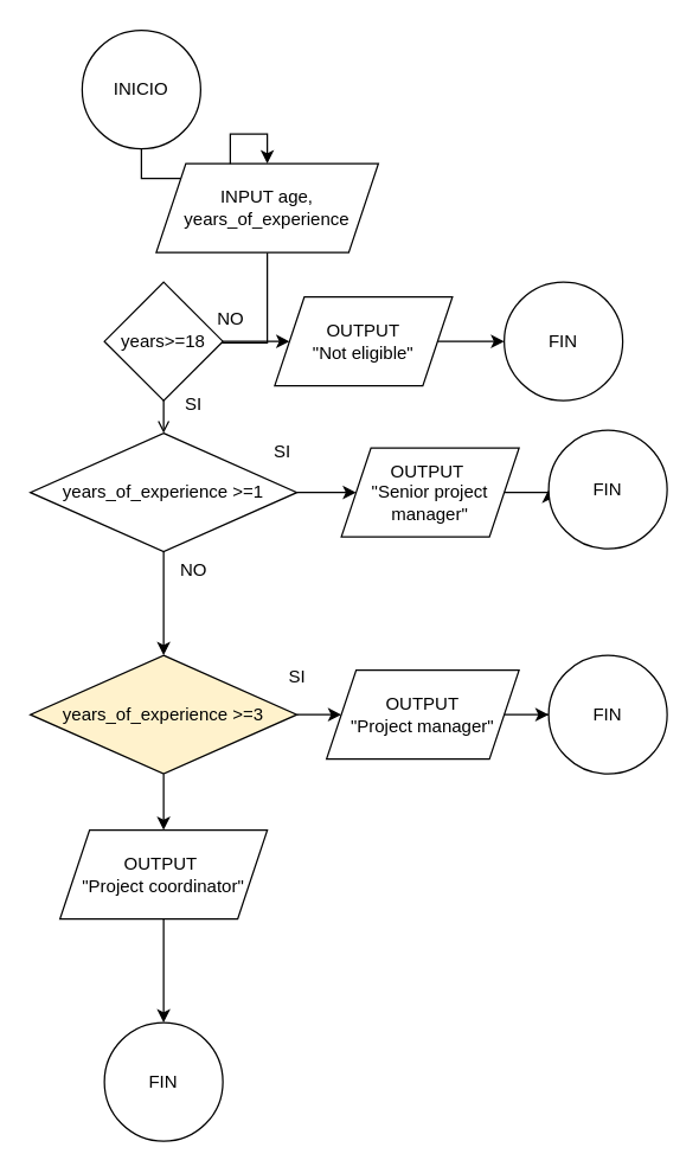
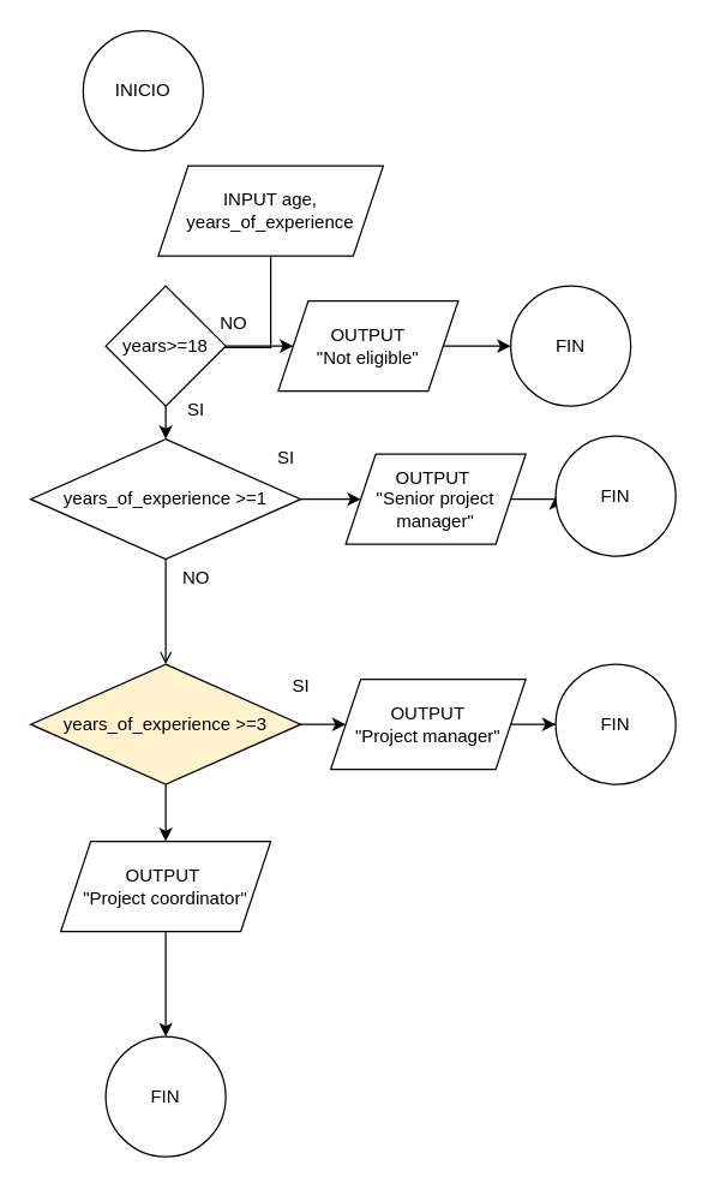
- <mxCell id="2" value="" style="edgeStyle=orthogonalEdgeStyle;rounded=0;orthogonalLoop=1;jettySize=auto;html=1;" edge="1" parent="1" source="3" target="5"><mxGeometry relative="1" as="geometry" /></mxCell>
- <mxCell id="4" value="" style="edgeStyle=orthogonalEdgeStyle;rounded=0;orthogonalLoop=1;jettySize=auto;html=1;endArrow=open;" edge="1" parent="1" source="5" target="8"><mxGeometry relative="1" as="geometry" /></mxCell>
+ <mxCell id="4" value="" style="edgeStyle=orthogonalEdgeStyle;rounded=0;orthogonalLoop=1;jettySize=auto;html=1;" edge="1" parent="1" source="5" target="8"><mxGeometry relative="1" as="geometry" /></mxCell>
- <mxCell id="7" value="" style="edgeStyle=orthogonalEdgeStyle;rounded=0;orthogonalLoop=1;jettySize=auto;html=1;" edge="1" parent="1" source="8" target="15"><mxGeometry relative="1" as="geometry" /></mxCell>
+ <mxCell id="7" value="" style="edgeStyle=orthogonalEdgeStyle;rounded=0;orthogonalLoop=1;jettySize=auto;html=1;endArrow=open;" edge="1" parent="1" source="8" target="15"><mxGeometry relative="1" as="geometry" /></mxCell>
